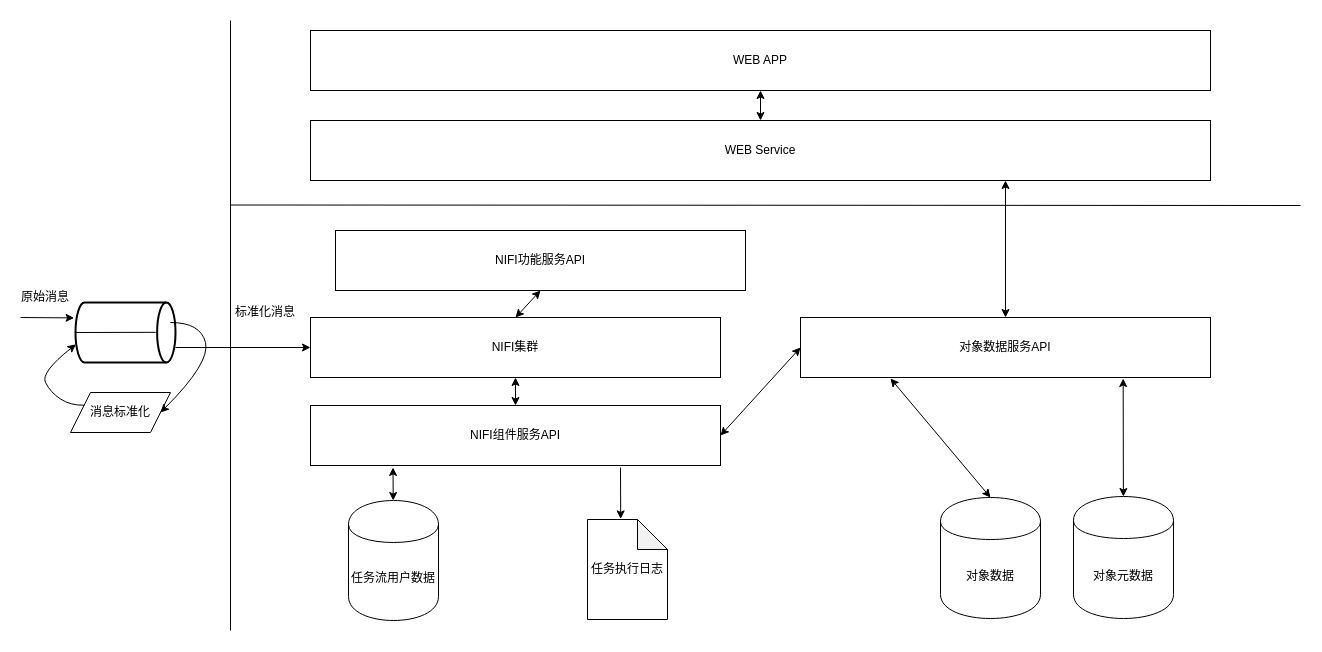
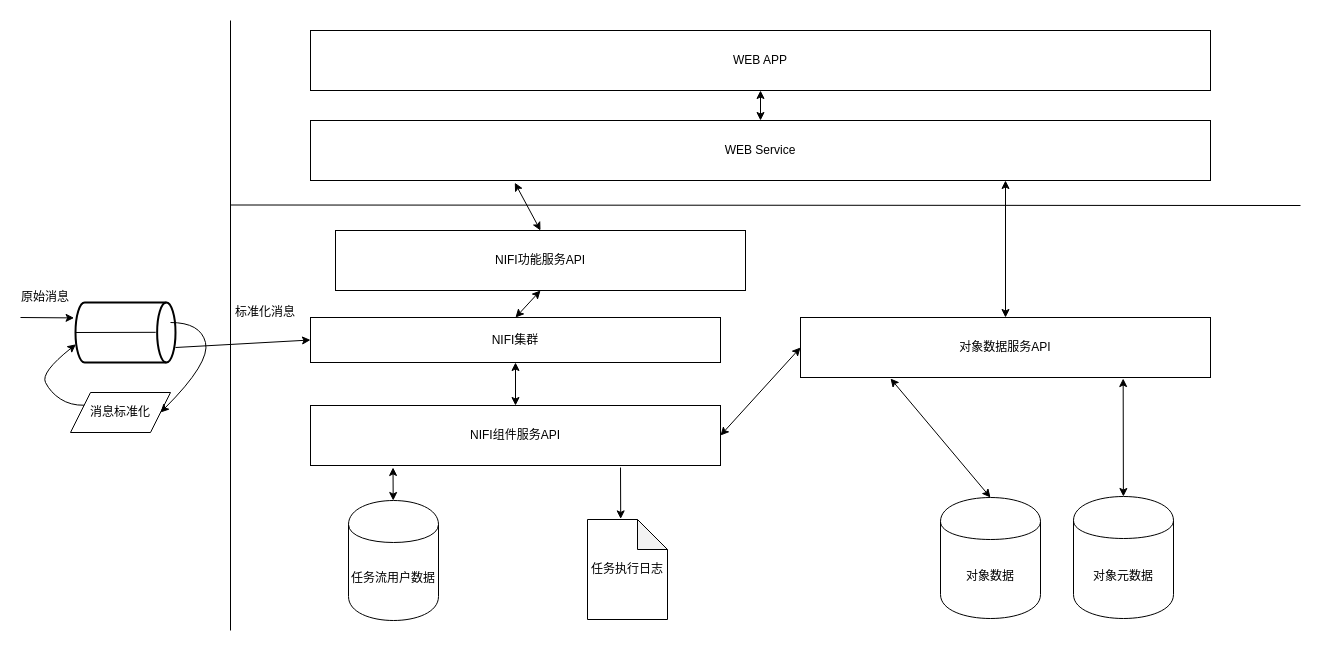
+ <mxCell id="24" value="" style="endArrow=classic;startArrow=classic;html=1;exitX=0.5;exitY=0;exitDx=0;exitDy=0;entryX=0.227;entryY=1.037;entryDx=0;entryDy=0;entryPerimeter=0;" edge="1" parent="1" source="15" target="13"><mxGeometry width="50" height="50" relative="1" as="geometry"><mxPoint x="480" y="220" as="sourcePoint" /><mxPoint x="515" y="190" as="targetPoint" /></mxGeometry></mxCell>
- <mxCell id="16" value="NIFI集群" style="rounded=0;whiteSpace=wrap;html=1;" vertex="1" parent="1"><mxGeometry x="310" y="317" width="410" height="60" as="geometry" /></mxCell>
+ <mxCell id="16" value="NIFI集群" style="rounded=0;whiteSpace=wrap;html=1;" vertex="1" parent="1"><mxGeometry x="310" y="317" width="410" height="45" as="geometry" /></mxCell>
